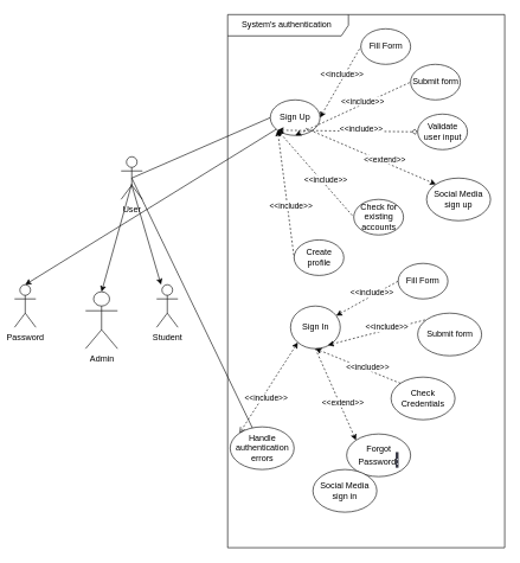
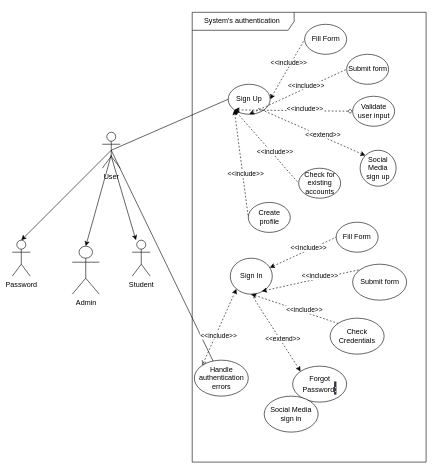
- <mxCell id="47" value="Social Media&lt;br&gt;sign up" style="ellipse;whiteSpace=wrap;html=1;" vertex="1" parent="1"><mxGeometry x="600" y="250" width="90" height="60" as="geometry" /></mxCell>
+ <mxCell id="47" value="Social Media&lt;br&gt;sign up" style="ellipse;whiteSpace=wrap;html=1;" vertex="1" parent="1"><mxGeometry x="600" y="250" width="60" height="60" as="geometry" /></mxCell>
- <mxCell id="9" style="rounded=0;orthogonalLoop=1;jettySize=auto;html=1;exitX=0.5;exitY=0;exitDx=0;exitDy=0;exitPerimeter=0;startArrow=classic;startFill=1;endArrow=none;endFill=0;strokeColor=#000000;" edge="1" parent="1" source="8" target="14"><mxGeometry relative="1" as="geometry" /></mxCell>
+ <mxCell id="9" style="rounded=0;orthogonalLoop=1;jettySize=auto;html=1;exitX=0.5;exitY=0;exitDx=0;exitDy=0;exitPerimeter=0;entryX=0.5;entryY=0.5;entryDx=0;entryDy=0;entryPerimeter=0;startArrow=classic;startFill=1;endArrow=none;endFill=0;strokeColor=#000000;" edge="1" parent="1" source="8" target="6"><mxGeometry relative="1" as="geometry" /></mxCell>
- <mxCell id="15" value="Sign In" style="ellipse;whiteSpace=wrap;html=1;" vertex="1" parent="1"><mxGeometry x="408.5" y="430" width="70" height="60" as="geometry" /></mxCell>
+ <mxCell id="15" value="Sign In" style="ellipse;whiteSpace=wrap;html=1;" vertex="1" parent="1"><mxGeometry x="383.5" y="430" width="70" height="60" as="geometry" /></mxCell>
